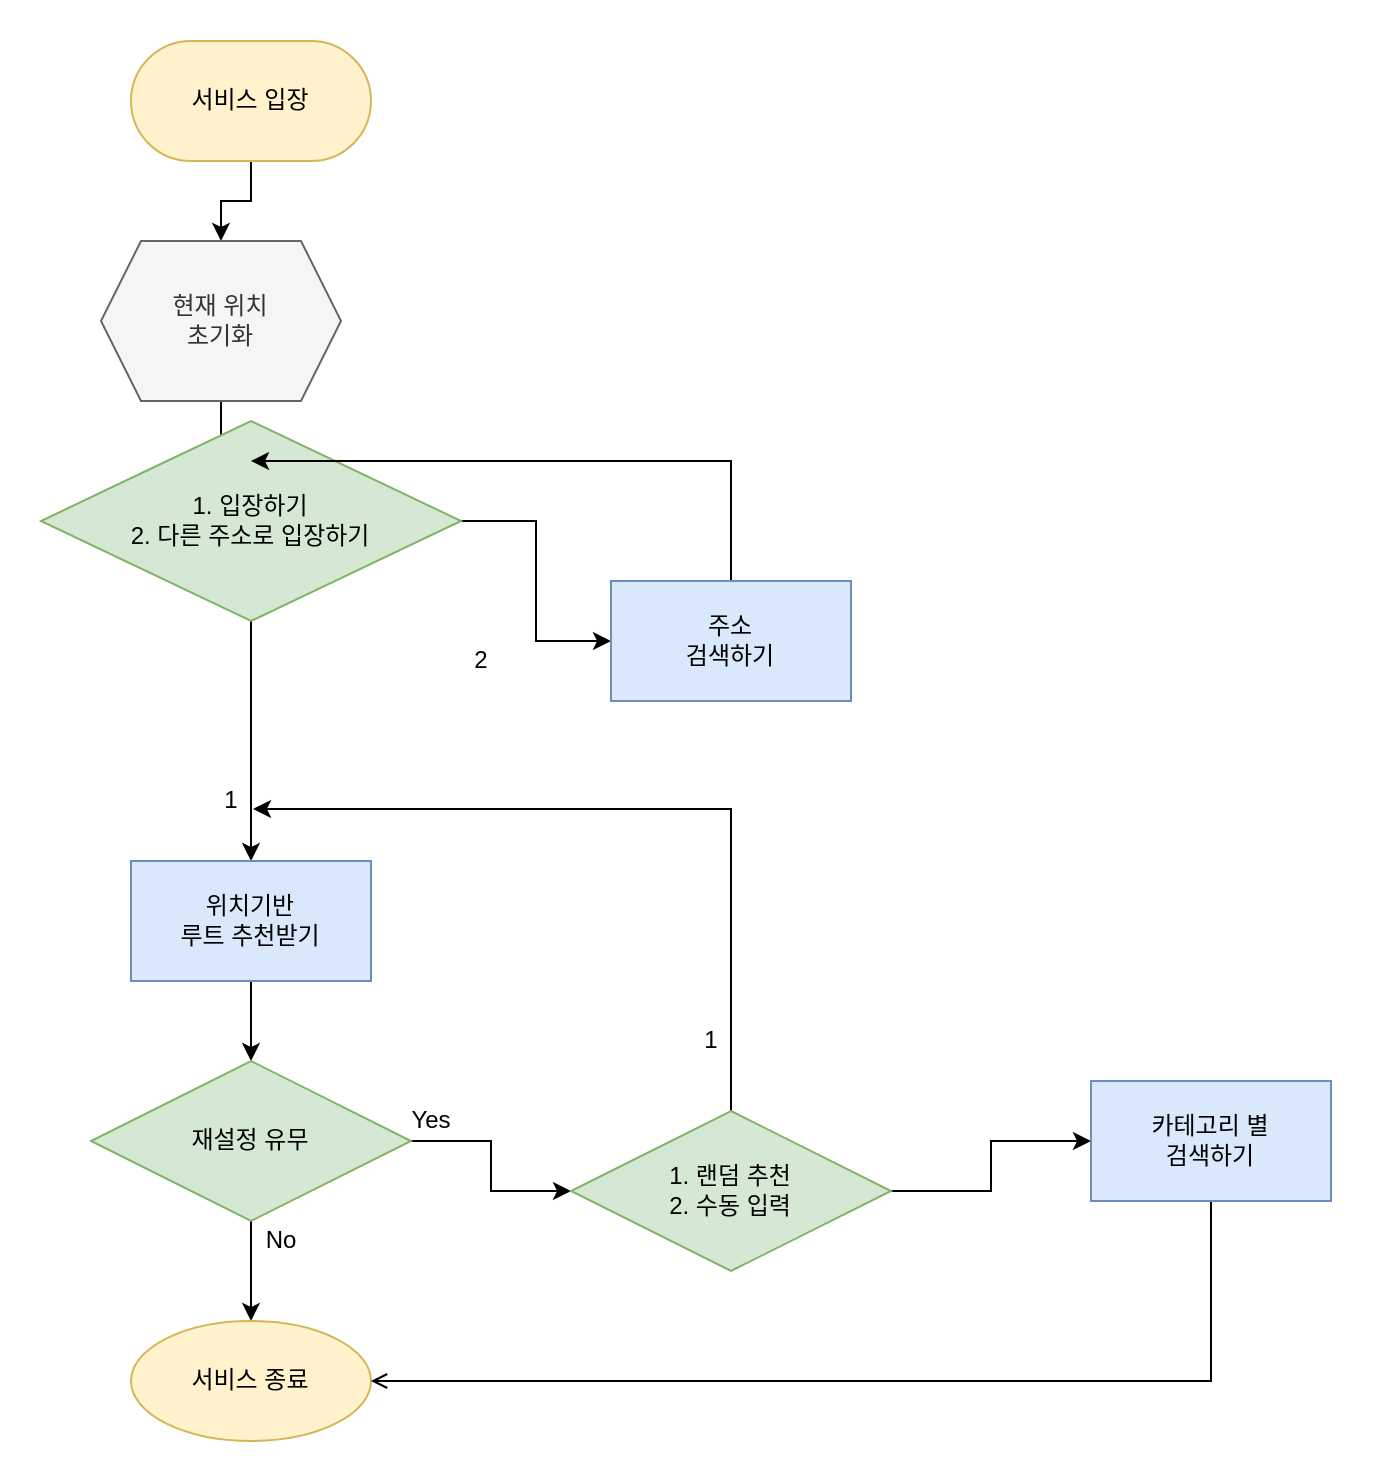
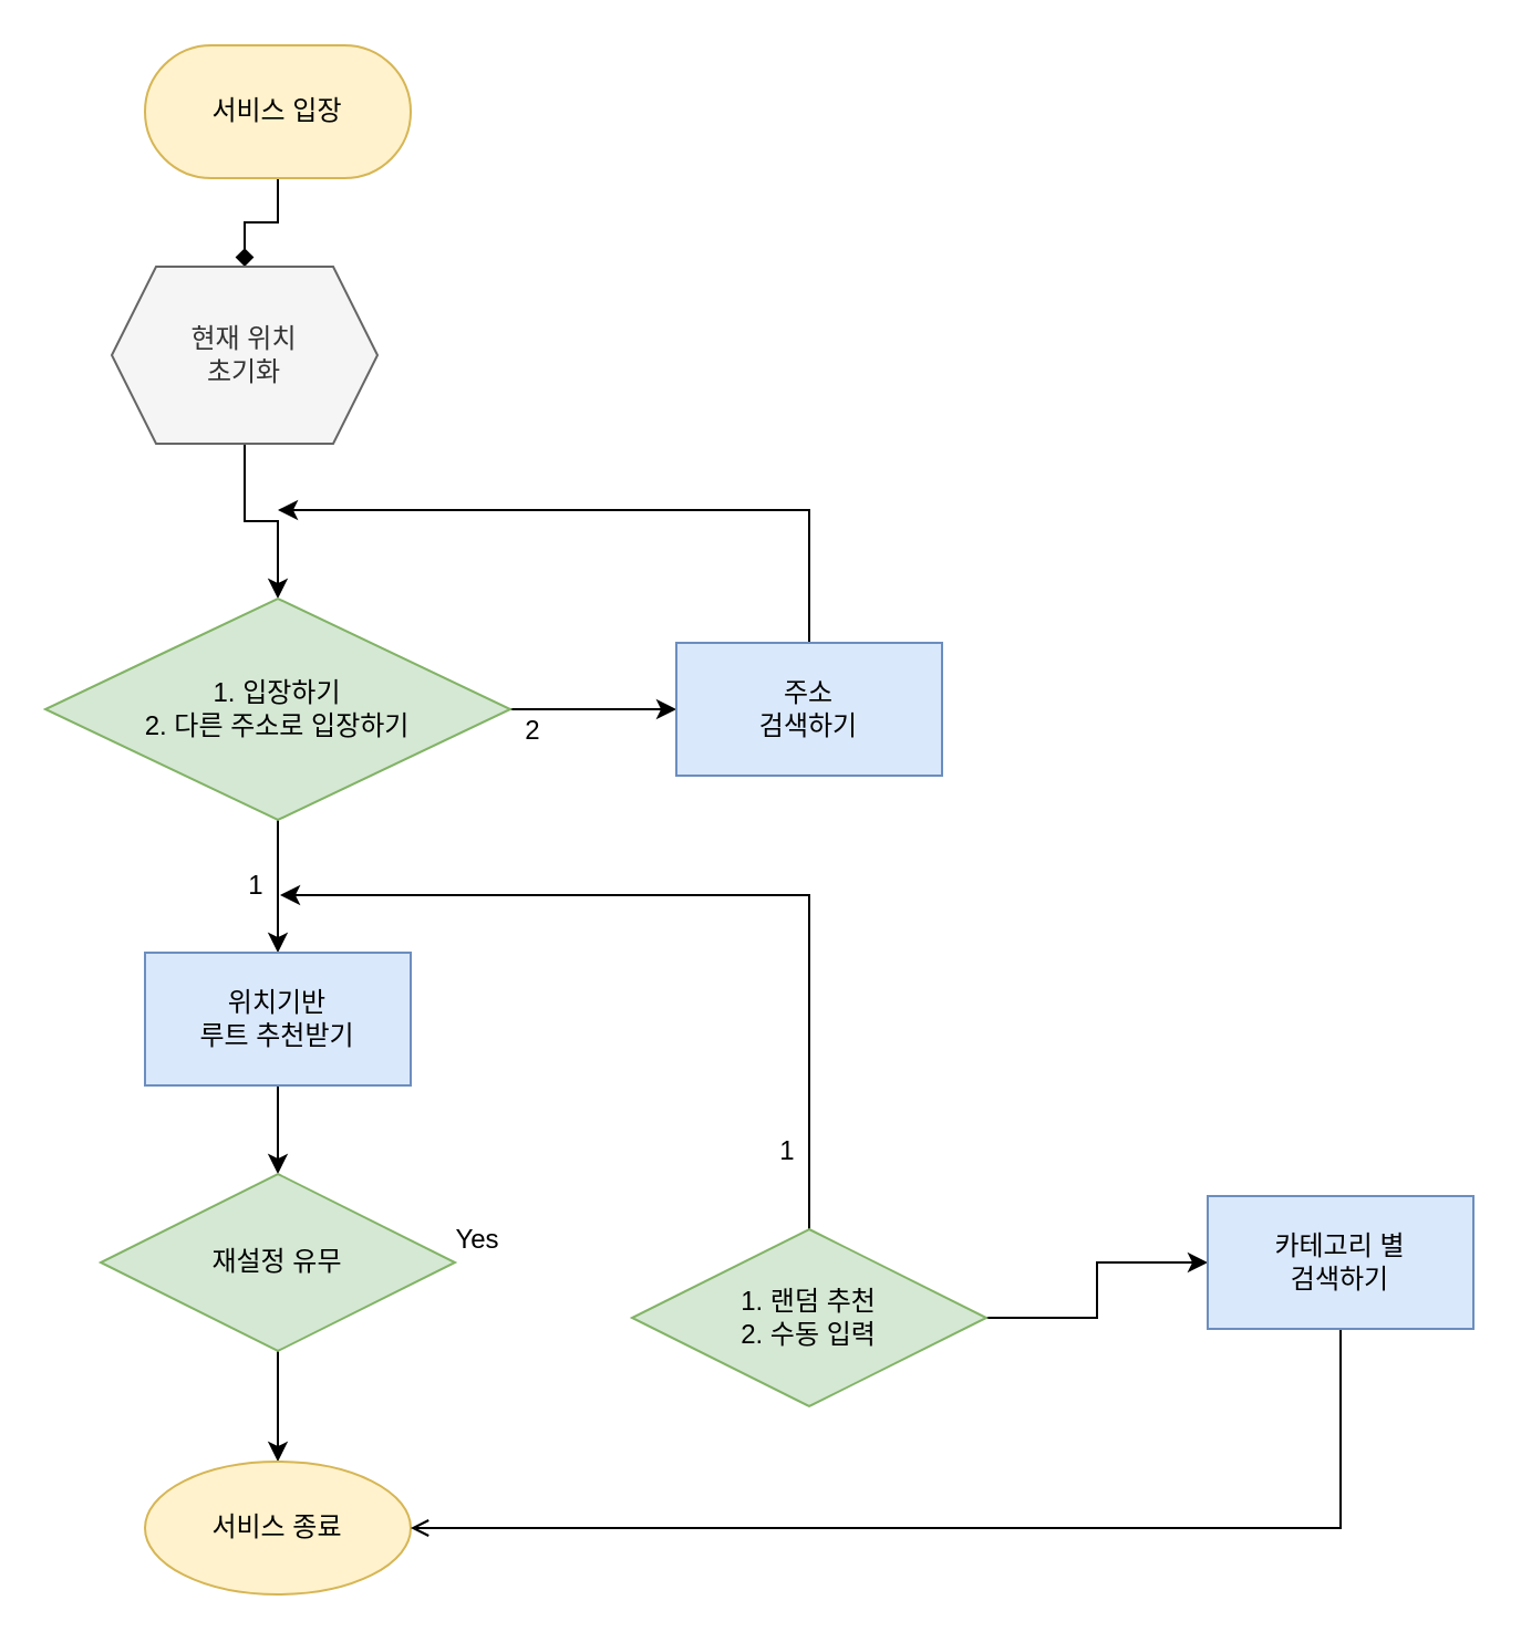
- <mxCell id="2" value="" style="edgeStyle=orthogonalEdgeStyle;rounded=0;orthogonalLoop=1;jettySize=auto;html=1;" edge="1" parent="1" source="3" target="5"><mxGeometry relative="1" as="geometry" /></mxCell>
+ <mxCell id="2" value="" style="edgeStyle=orthogonalEdgeStyle;rounded=0;orthogonalLoop=1;jettySize=auto;html=1;endArrow=diamond;" edge="1" parent="1" source="3" target="5"><mxGeometry relative="1" as="geometry" /></mxCell>
- <mxCell id="8" value="1. 입장하기&lt;br&gt;2. 다른 주소로 입장하기" style="rhombus;whiteSpace=wrap;html=1;rounded=1;arcSize=0;fillColor=#d5e8d4;strokeColor=#82b366;" vertex="1" parent="1"><mxGeometry x="20" y="210" width="210" height="100" as="geometry" /></mxCell>
+ <mxCell id="8" value="1. 입장하기&lt;br&gt;2. 다른 주소로 입장하기" style="rhombus;whiteSpace=wrap;html=1;rounded=1;arcSize=0;fillColor=#d5e8d4;strokeColor=#82b366;" vertex="1" parent="1"><mxGeometry x="20" y="270" width="210" height="100" as="geometry" /></mxCell>
- <mxCell id="16" value="" style="edgeStyle=orthogonalEdgeStyle;rounded=0;orthogonalLoop=1;jettySize=auto;html=1;" edge="1" parent="1" source="17" target="22"><mxGeometry relative="1" as="geometry" /></mxCell>
- <mxCell id="19" value="No" style="text;html=1;align=center;verticalAlign=middle;resizable=0;points=[];autosize=1;strokeColor=none;fillColor=none;" vertex="1" parent="1"><mxGeometry x="125" y="610" width="30" height="20" as="geometry" /></mxCell>
